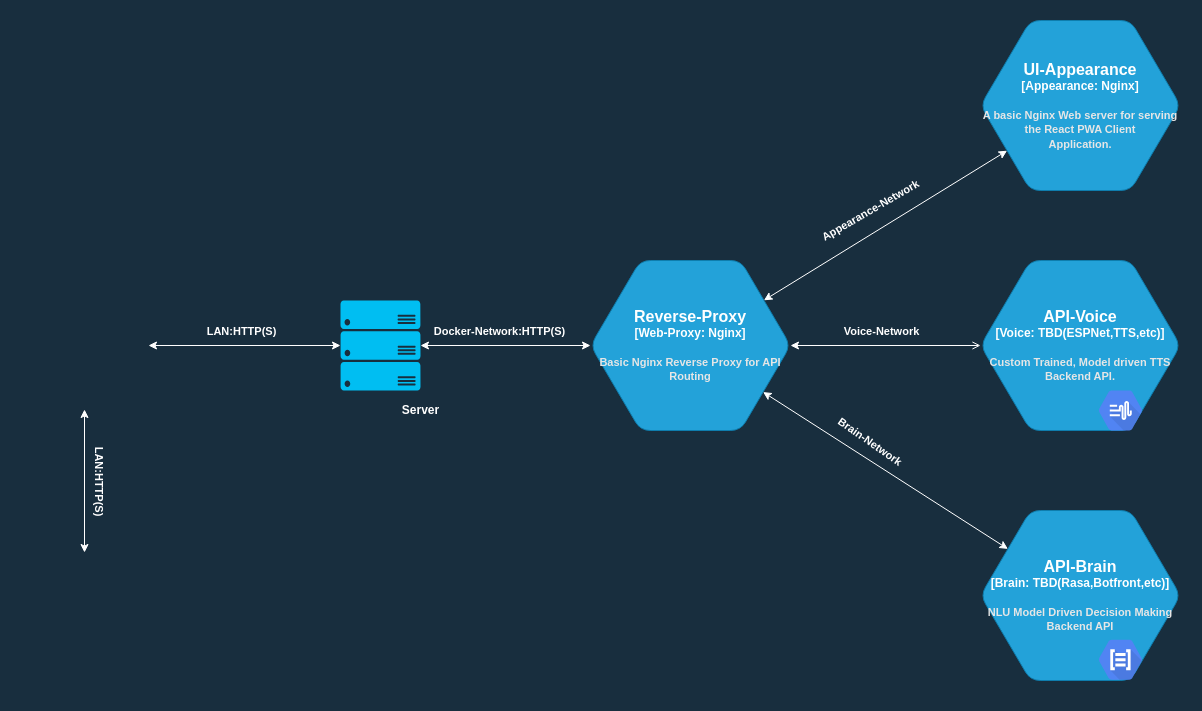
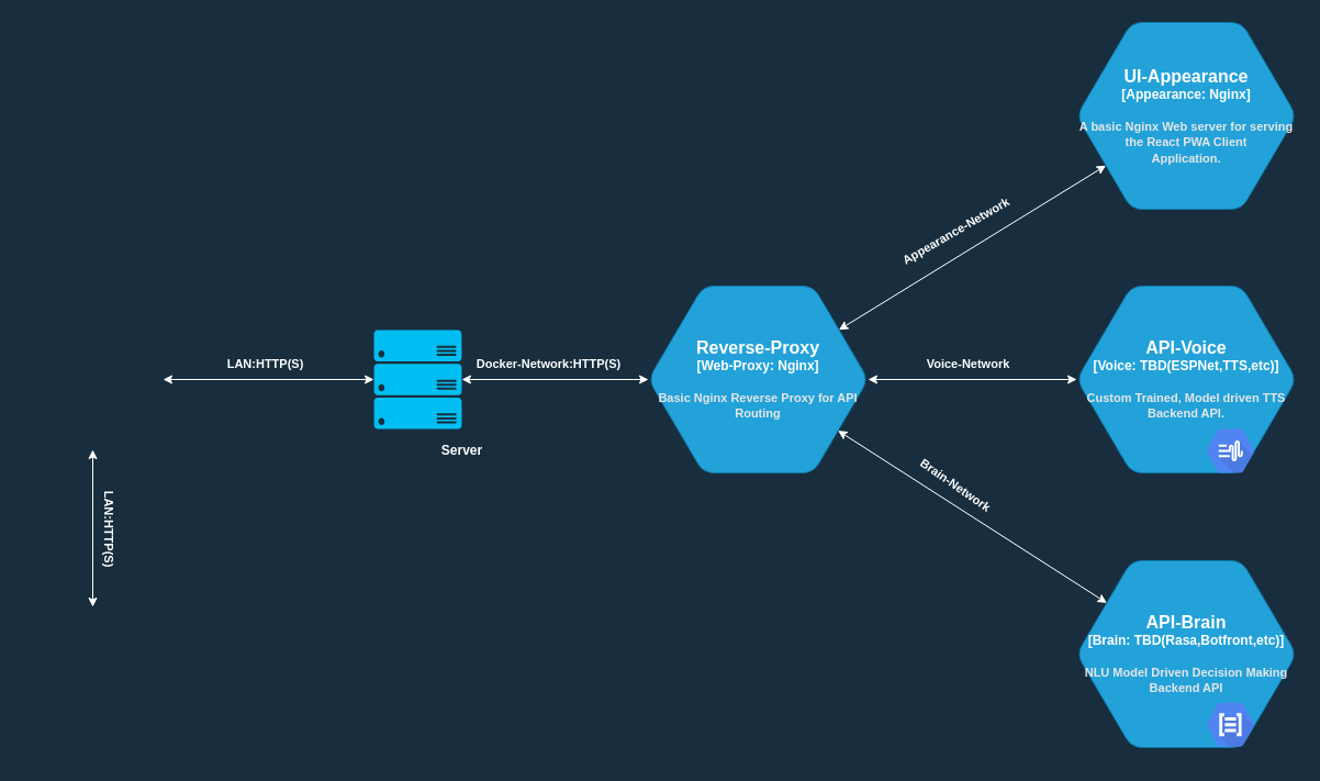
- <mxCell id="8" value="" style="endArrow=open;startArrow=classic;html=1;rounded=1;sketch=0;fontColor=#FFFFFF;strokeColor=#FFFFFF;curved=0;entryX=0;entryY=0.5;entryDx=0;entryDy=0;entryPerimeter=0;exitX=1;exitY=0.5;exitDx=0;exitDy=0;exitPerimeter=0;" edge="1" parent="1" source="5" target="3"><mxGeometry width="50" height="50" relative="1" as="geometry"><mxPoint x="620" y="400" as="sourcePoint" /><mxPoint x="670" y="350" as="targetPoint" /></mxGeometry></mxCell>
+ <mxCell id="8" value="" style="endArrow=classic;startArrow=classic;html=1;rounded=1;sketch=0;fontColor=#FFFFFF;strokeColor=#FFFFFF;curved=0;entryX=0;entryY=0.5;entryDx=0;entryDy=0;entryPerimeter=0;exitX=1;exitY=0.5;exitDx=0;exitDy=0;exitPerimeter=0;" edge="1" parent="1" source="5" target="3"><mxGeometry width="50" height="50" relative="1" as="geometry"><mxPoint x="620" y="400" as="sourcePoint" /><mxPoint x="670" y="350" as="targetPoint" /></mxGeometry></mxCell>
